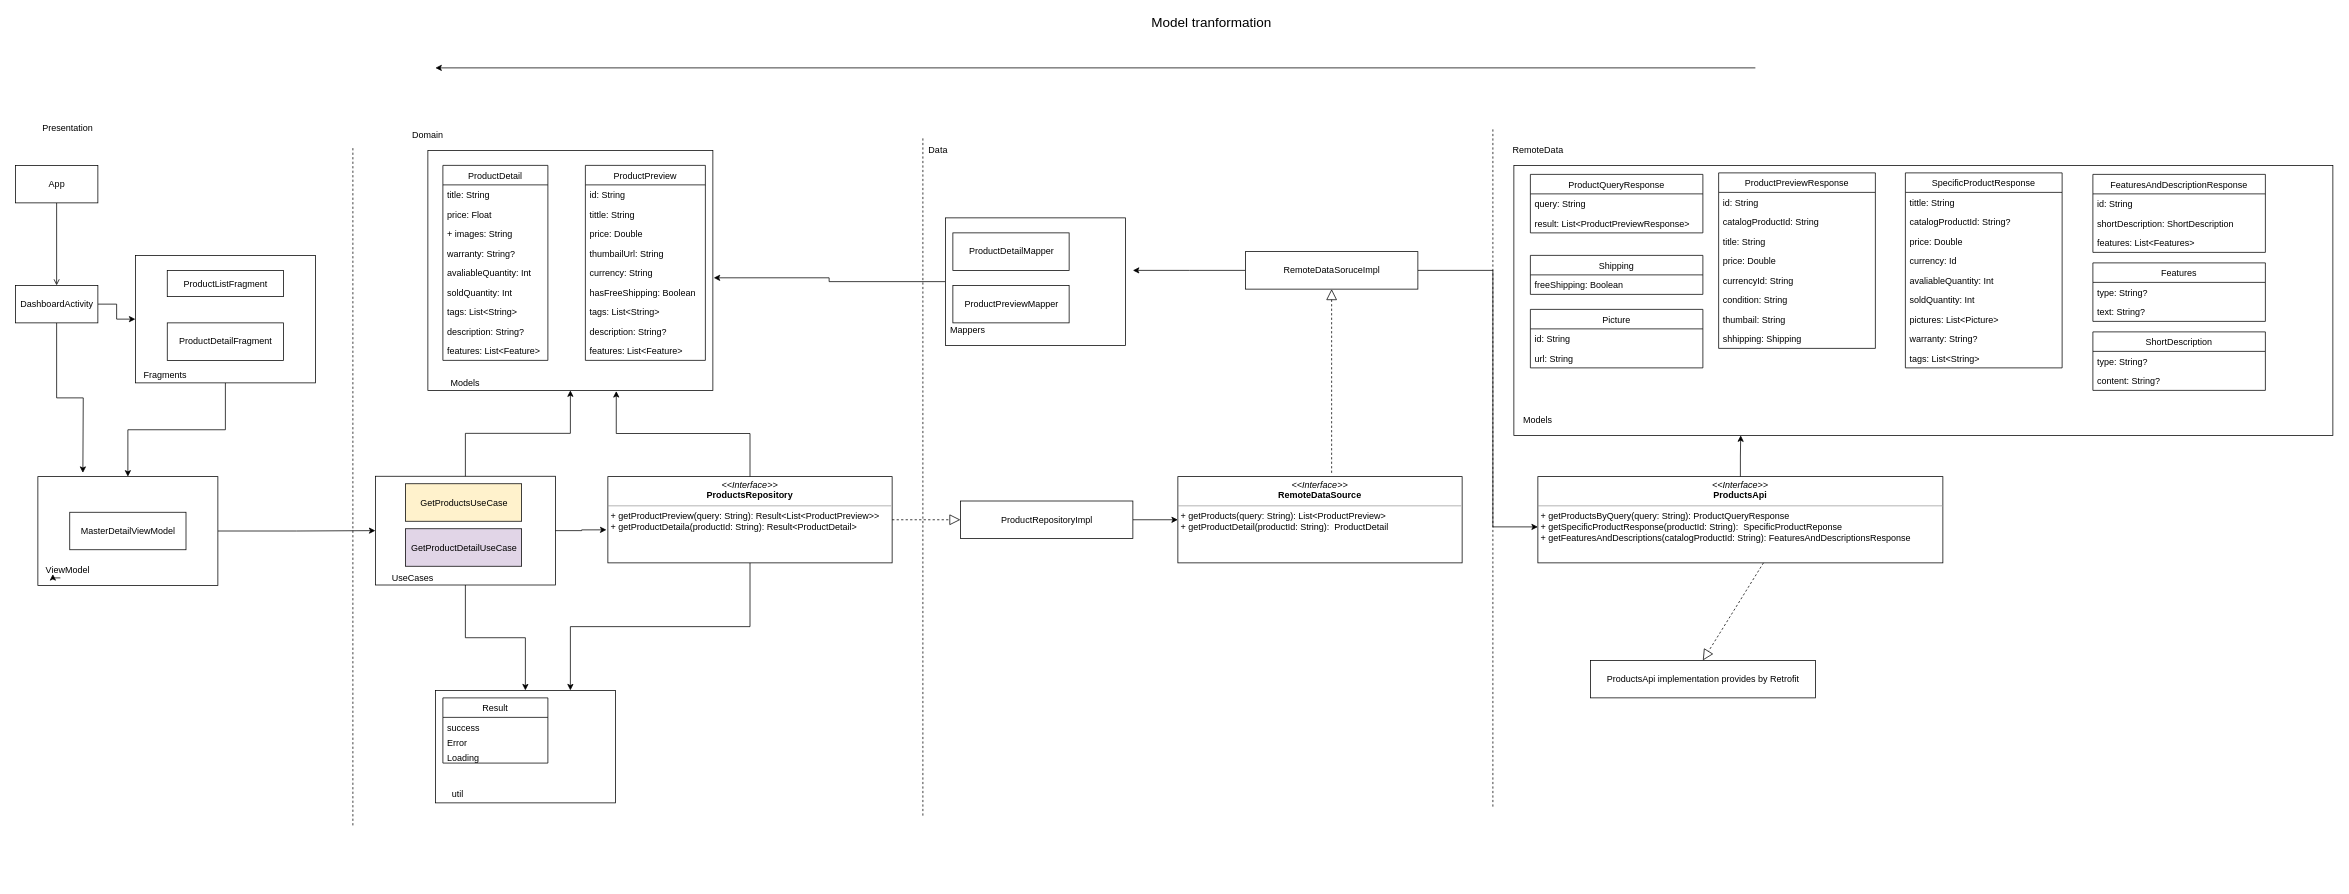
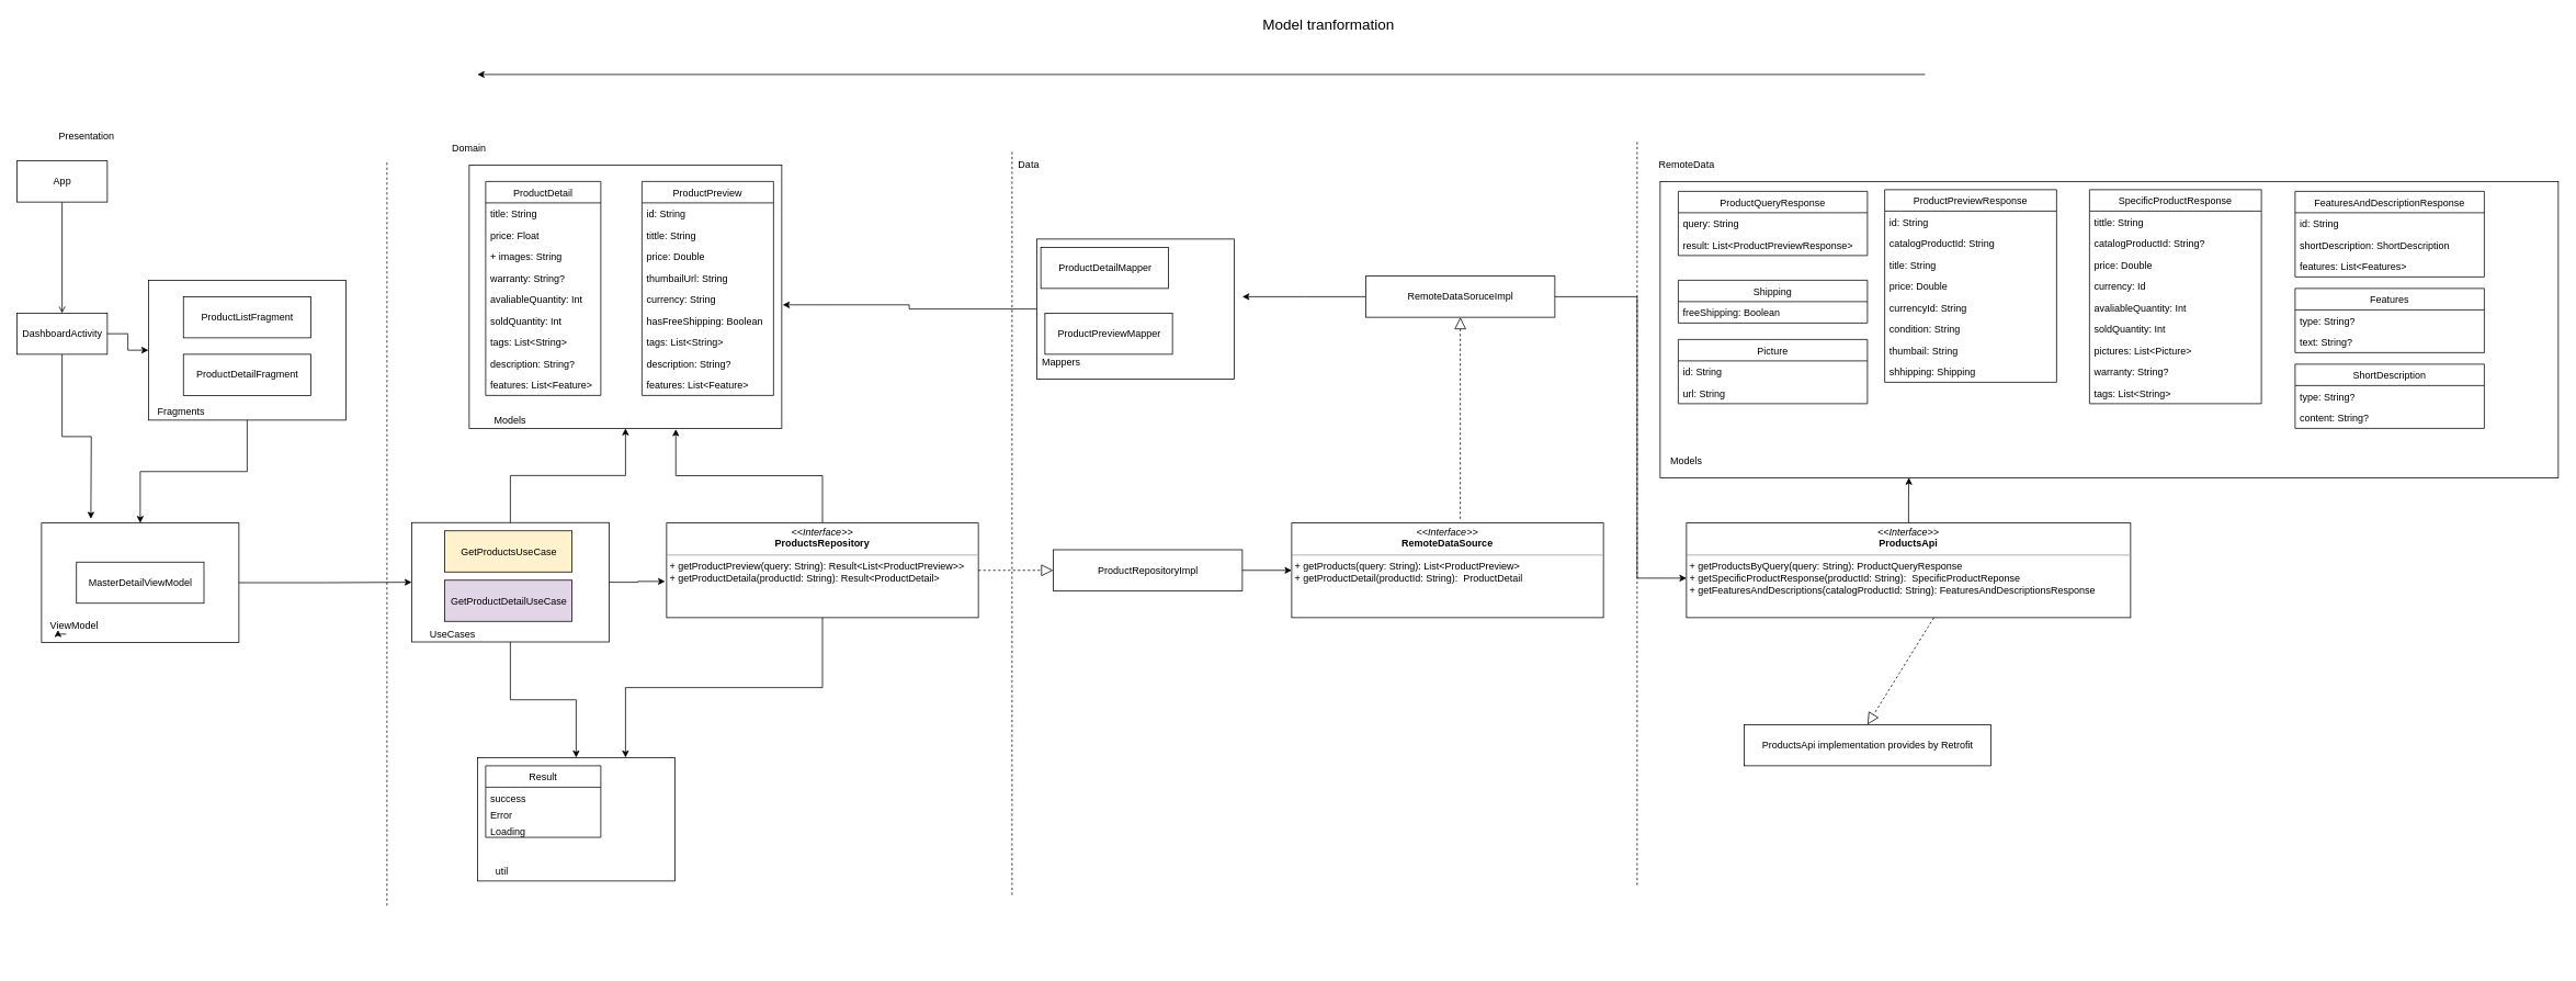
- <mxCell id="3" value="Presentation" style="text;html=1;strokeColor=none;fillColor=none;align=center;verticalAlign=middle;whiteSpace=wrap;rounded=0;" vertex="1" parent="1"><mxGeometry x="70" y="160" width="40" height="20" as="geometry" /></mxCell>
+ <mxCell id="3" value="Presentation" style="text;html=1;strokeColor=none;fillColor=none;align=center;verticalAlign=middle;whiteSpace=wrap;rounded=0;" vertex="1" parent="1"><mxGeometry x="85" y="155" width="40" height="20" as="geometry" /></mxCell>
- <mxCell id="7" value="App" style="html=1;" vertex="1" parent="1"><mxGeometry x="20" y="220" width="110" height="50" as="geometry" /></mxCell>
+ <mxCell id="7" value="App" style="html=1;" vertex="1" parent="1"><mxGeometry x="20" y="195" width="110" height="50" as="geometry" /></mxCell>
- <mxCell id="76" value="ProductDetailMapper" style="html=1;" vertex="1" parent="1"><mxGeometry x="1270" y="310" width="155" height="50" as="geometry" /></mxCell>
+ <mxCell id="76" value="ProductDetailMapper" style="html=1;" vertex="1" parent="1"><mxGeometry x="1265" y="300" width="155" height="50" as="geometry" /></mxCell>
- <mxCell id="14" value="ProductListFragment" style="html=1;" vertex="1" parent="1"><mxGeometry x="222.5" y="360" width="155" height="35" as="geometry" /></mxCell>
+ <mxCell id="14" value="ProductListFragment" style="html=1;" vertex="1" parent="1"><mxGeometry x="222.5" y="360" width="155" height="50" as="geometry" /></mxCell>
